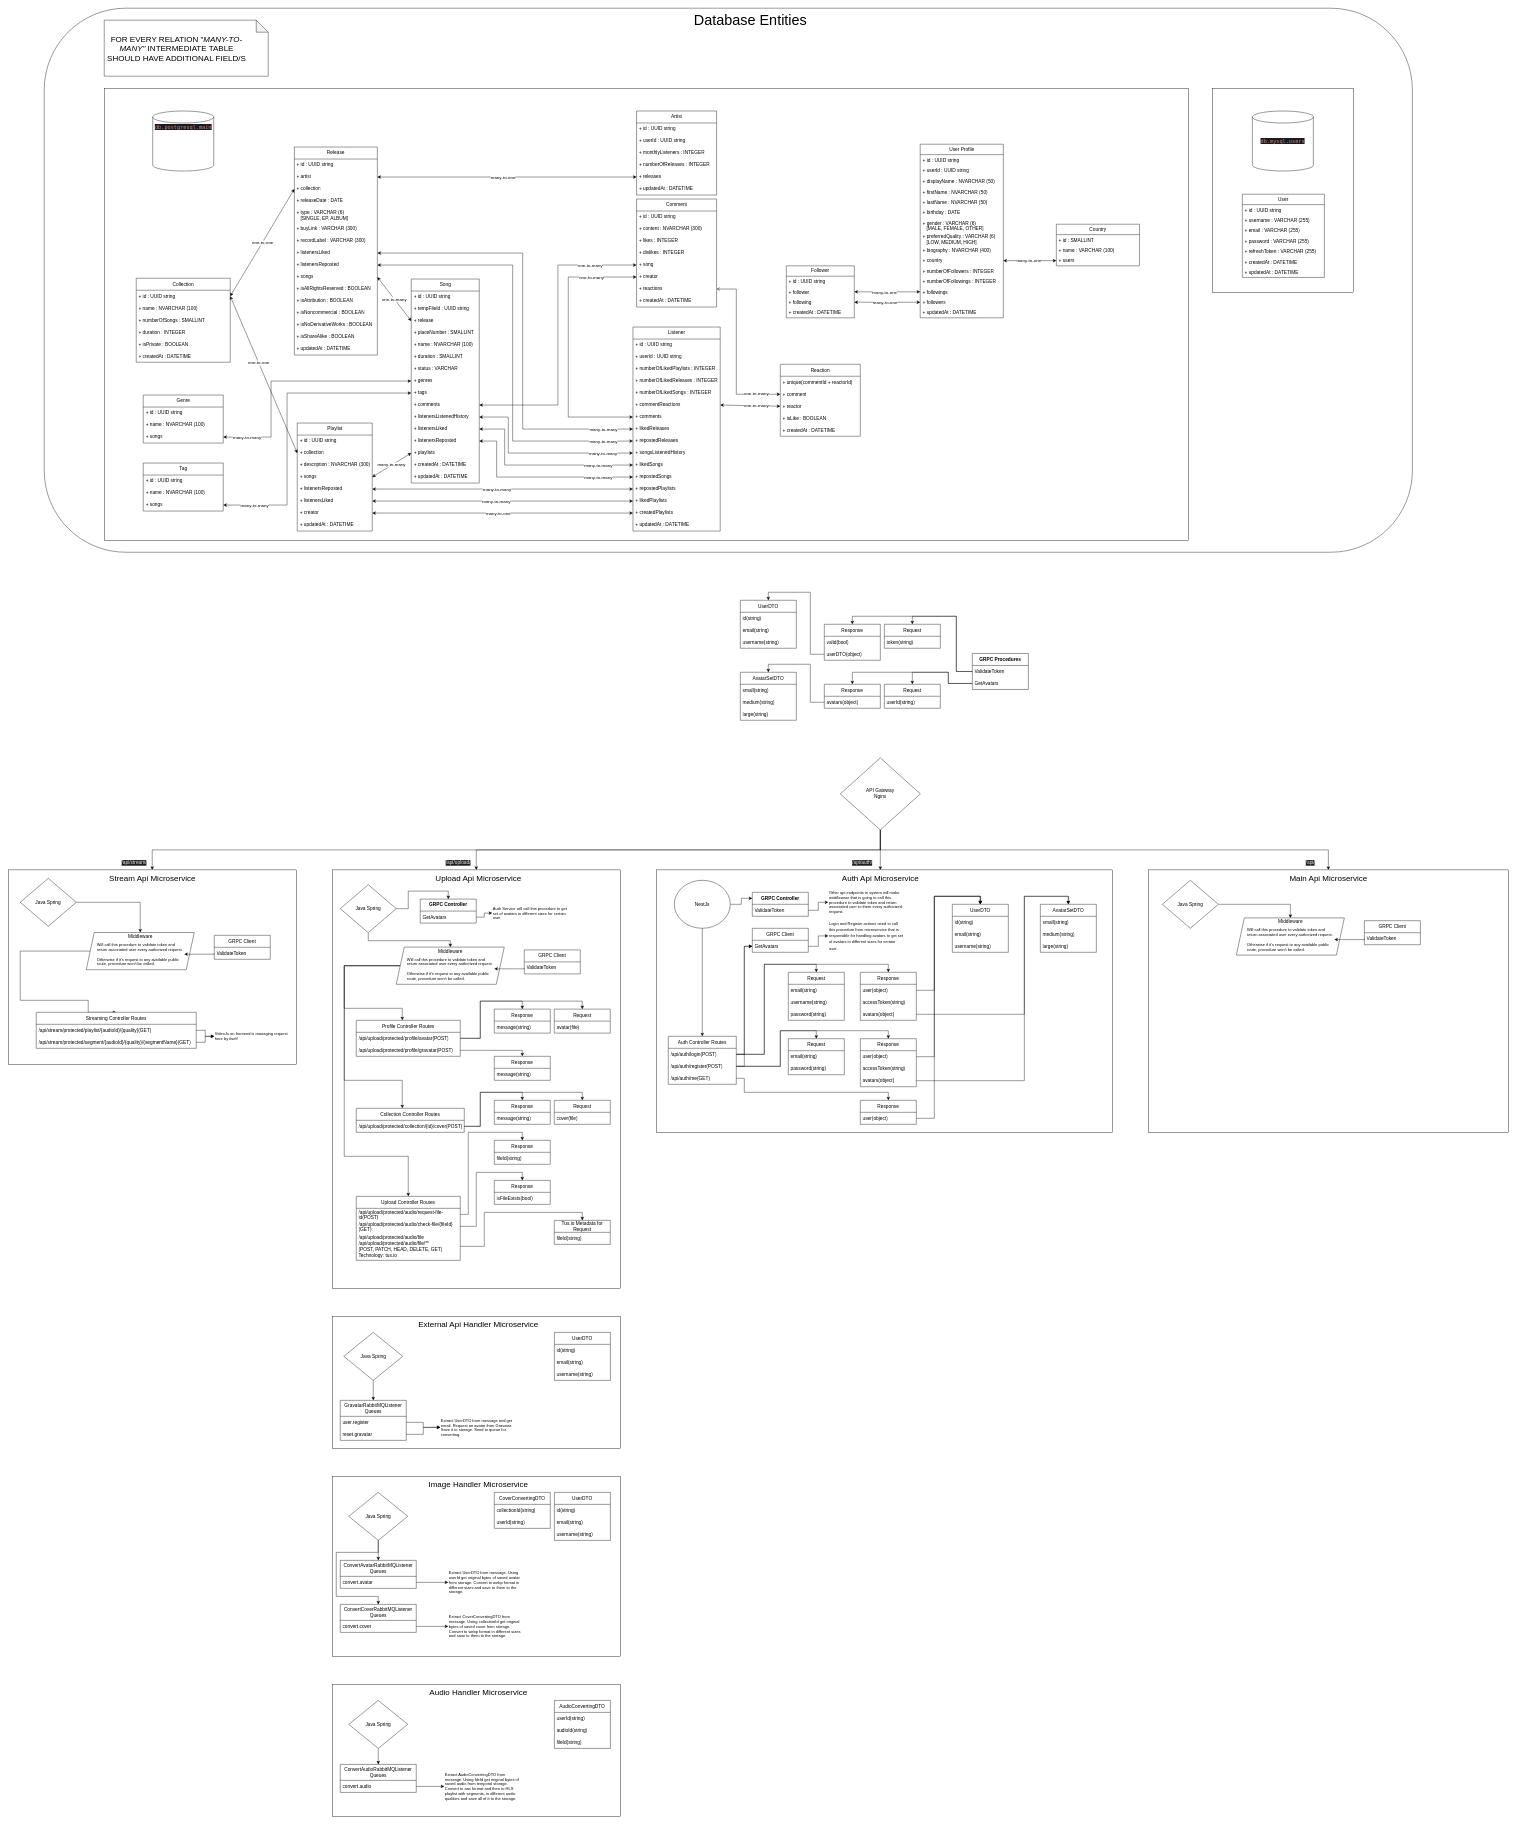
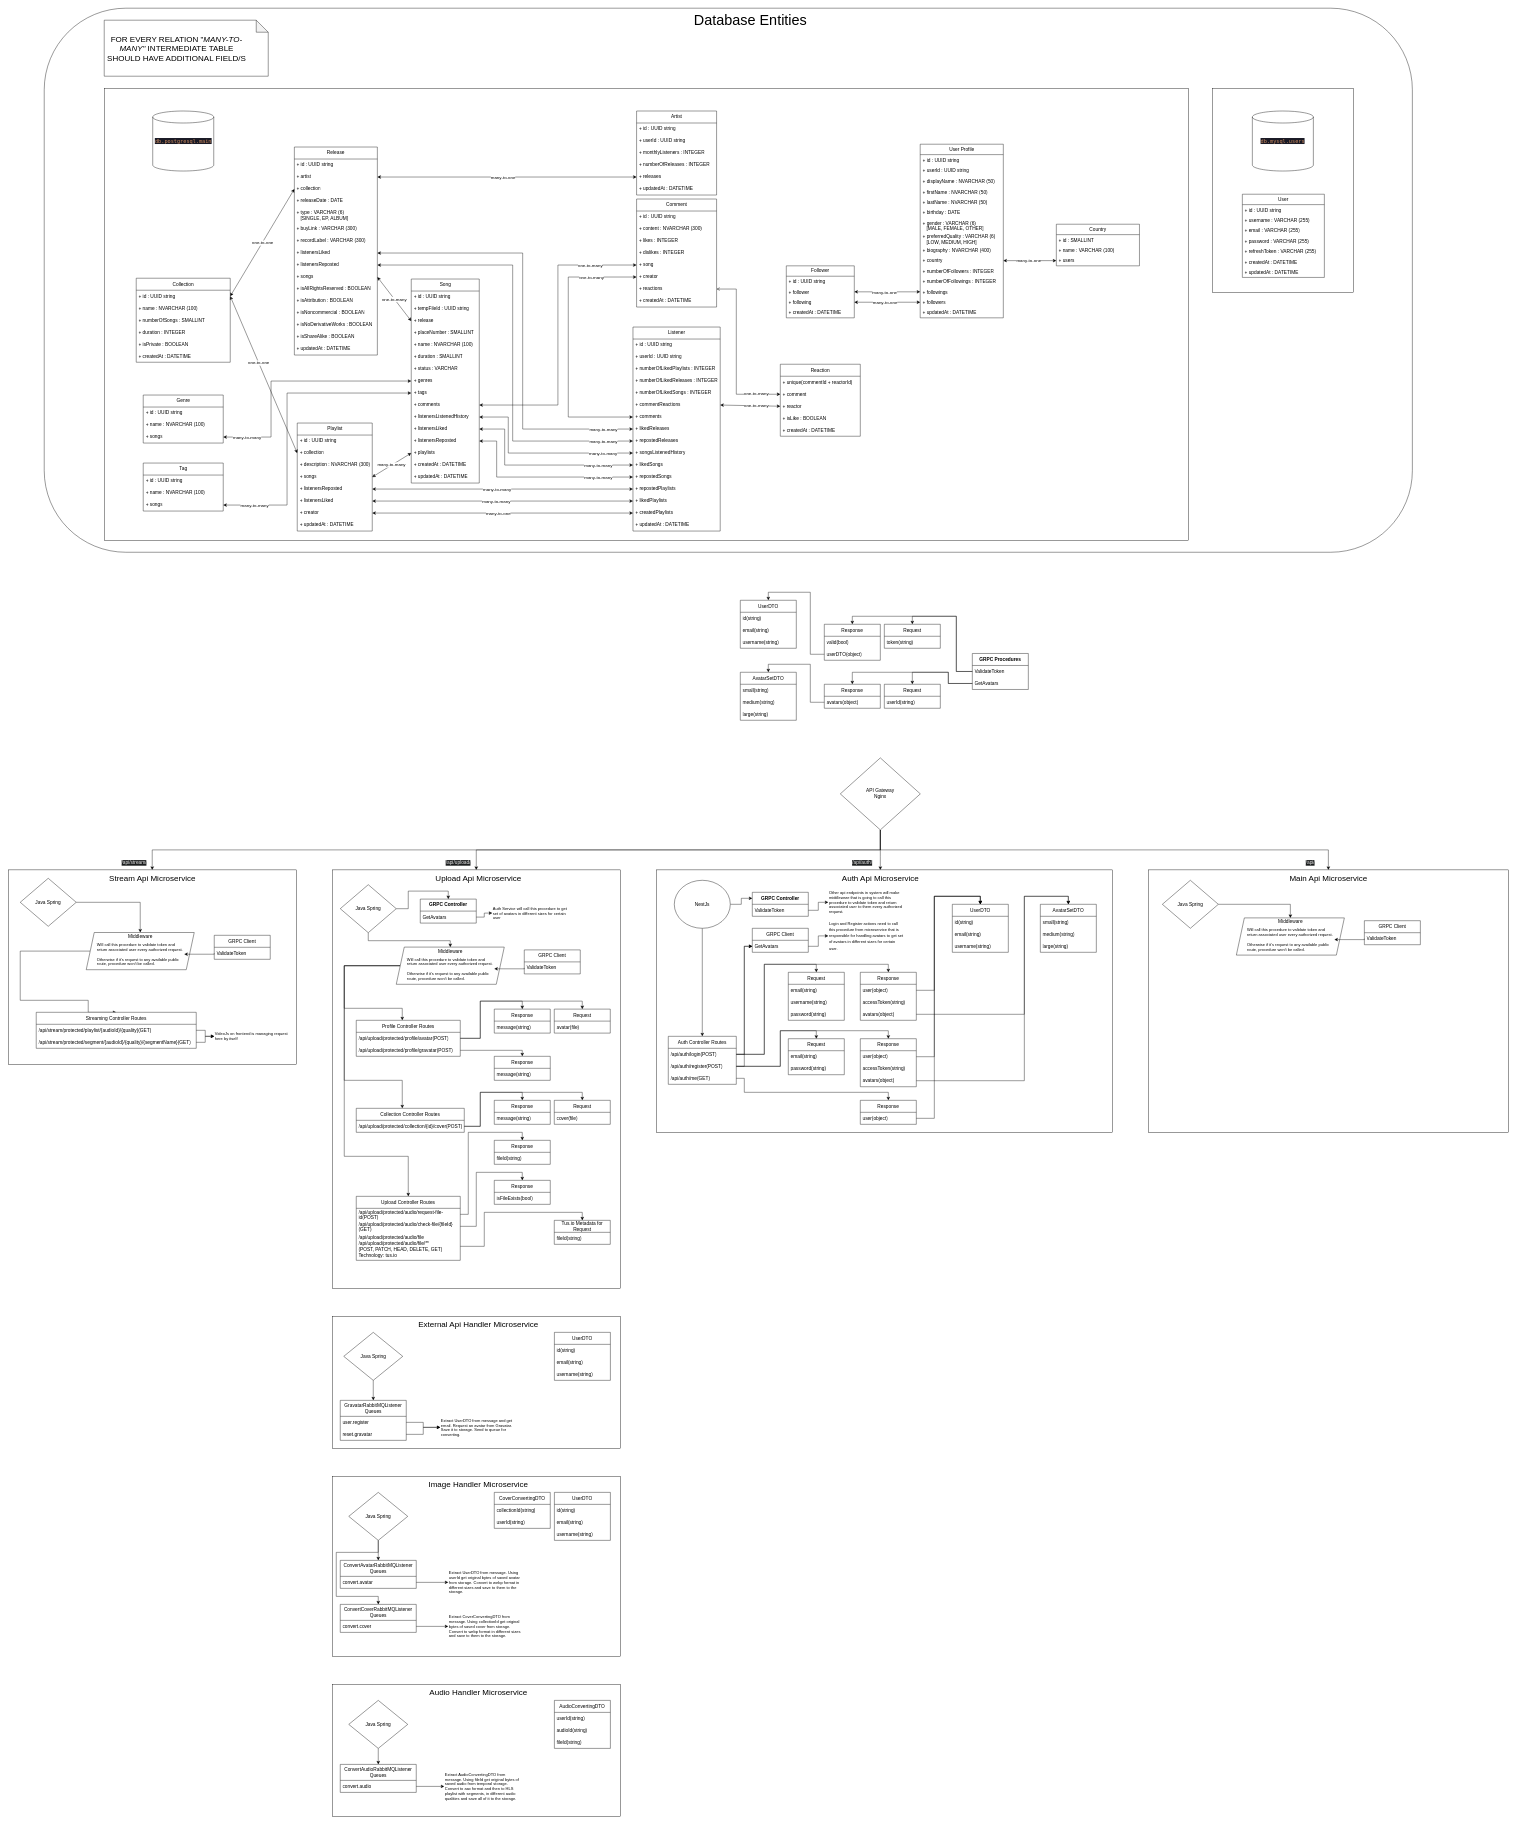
- <mxCell id="219" value="&lt;div style=&quot;background-color:#1a1a25;color:#d8d8d8&quot;&gt;&lt;pre style=&quot;font-family:'JetBrains Mono',monospace;font-size:9.8pt;&quot;&gt;&lt;span style=&quot;color:#cc8b60;&quot;&gt;db.postgresql.main&lt;/span&gt;&lt;/pre&gt;&lt;/div&gt;" style="text;html=1;align=center;verticalAlign=middle;whiteSpace=wrap;rounded=0;" vertex="1" parent="1"><mxGeometry x="384.5" y="302" width="146" height="30" as="geometry" /></mxCell>
+ <mxCell id="219" value="&lt;div style=&quot;background-color:#1a1a25;color:#d8d8d8&quot;&gt;&lt;pre style=&quot;font-family:'JetBrains Mono',monospace;font-size:9.8pt;&quot;&gt;&lt;span style=&quot;color:#cc8b60;&quot;&gt;db.postgresql.main&lt;/span&gt;&lt;/pre&gt;&lt;/div&gt;" style="text;html=1;align=center;verticalAlign=middle;whiteSpace=wrap;rounded=0;" vertex="1" parent="1"><mxGeometry x="384.5" y="337" width="146" height="30" as="geometry" /></mxCell>
